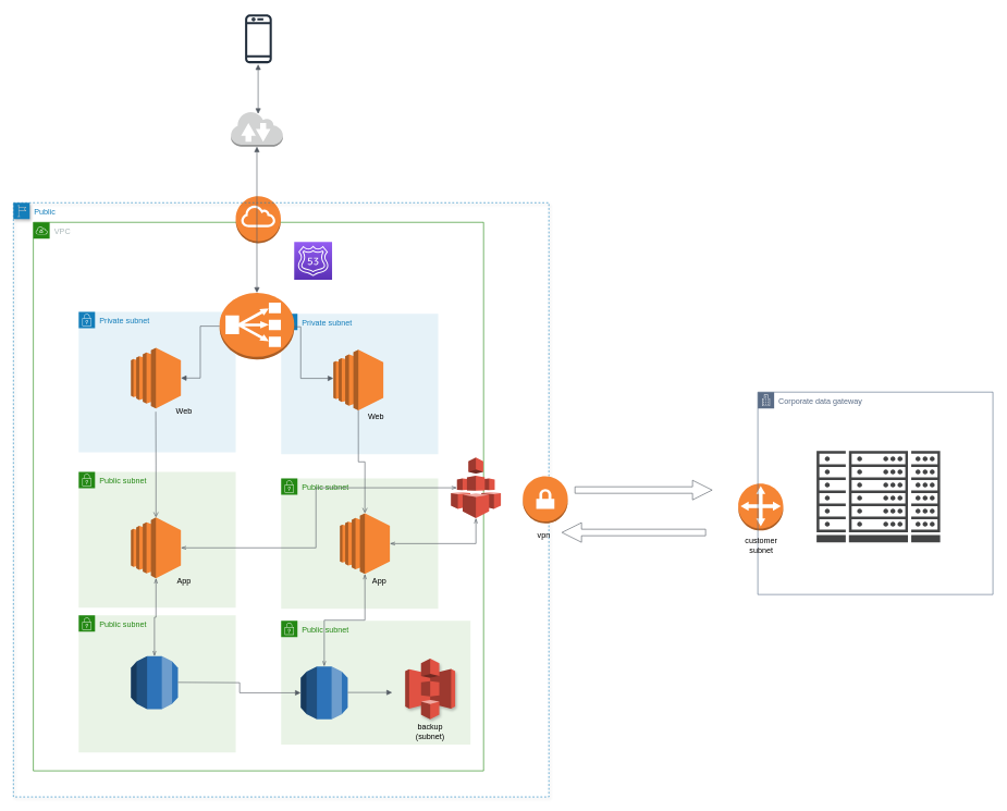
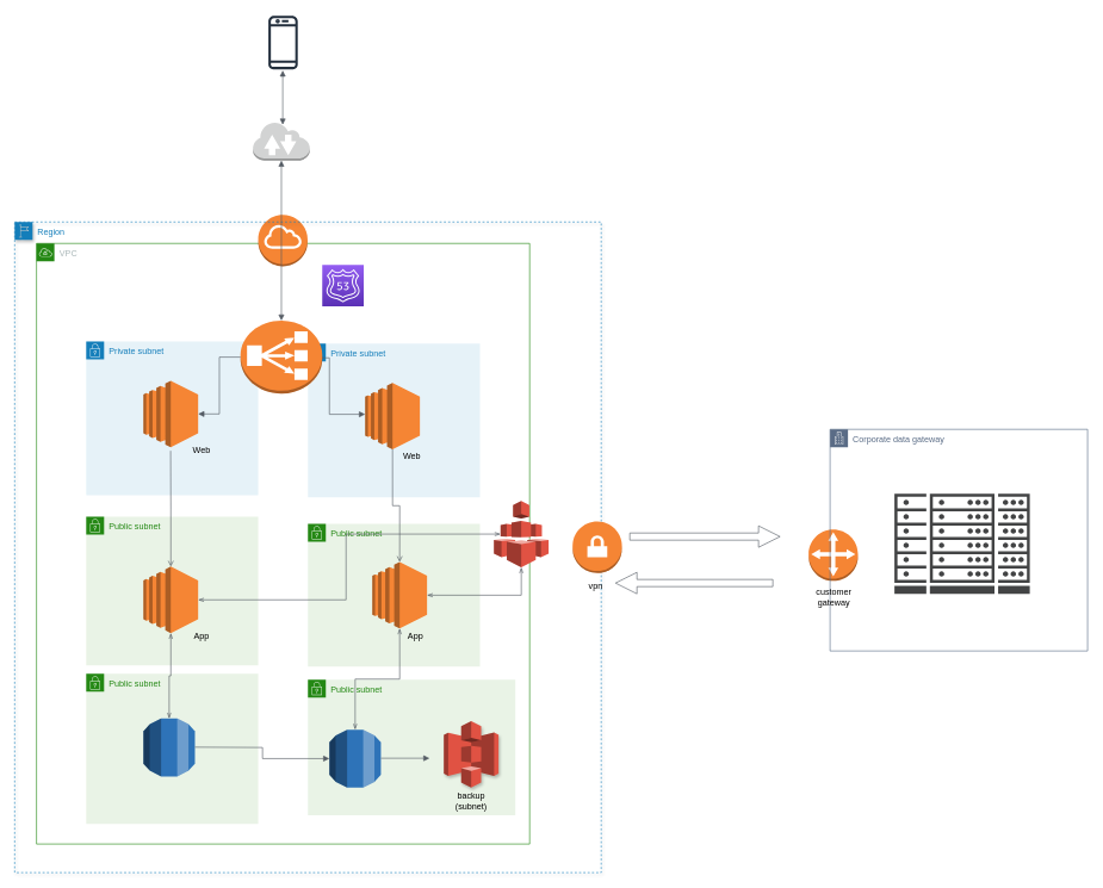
- <mxCell id="10" value="Public" style="points=[[0,0],[0.25,0],[0.5,0],[0.75,0],[1,0],[1,0.25],[1,0.5],[1,0.75],[1,1],[0.75,1],[0.5,1],[0.25,1],[0,1],[0,0.75],[0,0.5],[0,0.25]];outlineConnect=0;gradientColor=none;html=1;whiteSpace=wrap;fontSize=12;fontStyle=0;container=1;pointerEvents=0;collapsible=0;recursiveResize=0;shape=mxgraph.aws4.group;grIcon=mxgraph.aws4.group_region;strokeColor=#147EBA;fillColor=none;verticalAlign=top;align=left;spacingLeft=30;fontColor=#147EBA;dashed=1;shadow=1;" parent="1" vertex="1"><mxGeometry x="20" y="310" width="820" height="910" as="geometry" /></mxCell>
+ <mxCell id="10" value="Region" style="points=[[0,0],[0.25,0],[0.5,0],[0.75,0],[1,0],[1,0.25],[1,0.5],[1,0.75],[1,1],[0.75,1],[0.5,1],[0.25,1],[0,1],[0,0.75],[0,0.5],[0,0.25]];outlineConnect=0;gradientColor=none;html=1;whiteSpace=wrap;fontSize=12;fontStyle=0;container=1;pointerEvents=0;collapsible=0;recursiveResize=0;shape=mxgraph.aws4.group;grIcon=mxgraph.aws4.group_region;strokeColor=#147EBA;fillColor=none;verticalAlign=top;align=left;spacingLeft=30;fontColor=#147EBA;dashed=1;shadow=1;" parent="1" vertex="1"><mxGeometry x="20" y="310" width="820" height="910" as="geometry" /></mxCell>
- <mxCell id="46" value="customer&lt;br&gt;subnet" style="text;html=1;align=center;verticalAlign=middle;resizable=0;points=[];autosize=1;strokeColor=none;fillColor=none;" parent="1" vertex="1"><mxGeometry x="1134.5" y="820" width="60" height="30" as="geometry" /></mxCell>
+ <mxCell id="46" value="customer&lt;br&gt;gateway" style="text;html=1;align=center;verticalAlign=middle;resizable=0;points=[];autosize=1;strokeColor=none;fillColor=none;" parent="1" vertex="1"><mxGeometry x="1134.5" y="820" width="60" height="30" as="geometry" /></mxCell>
